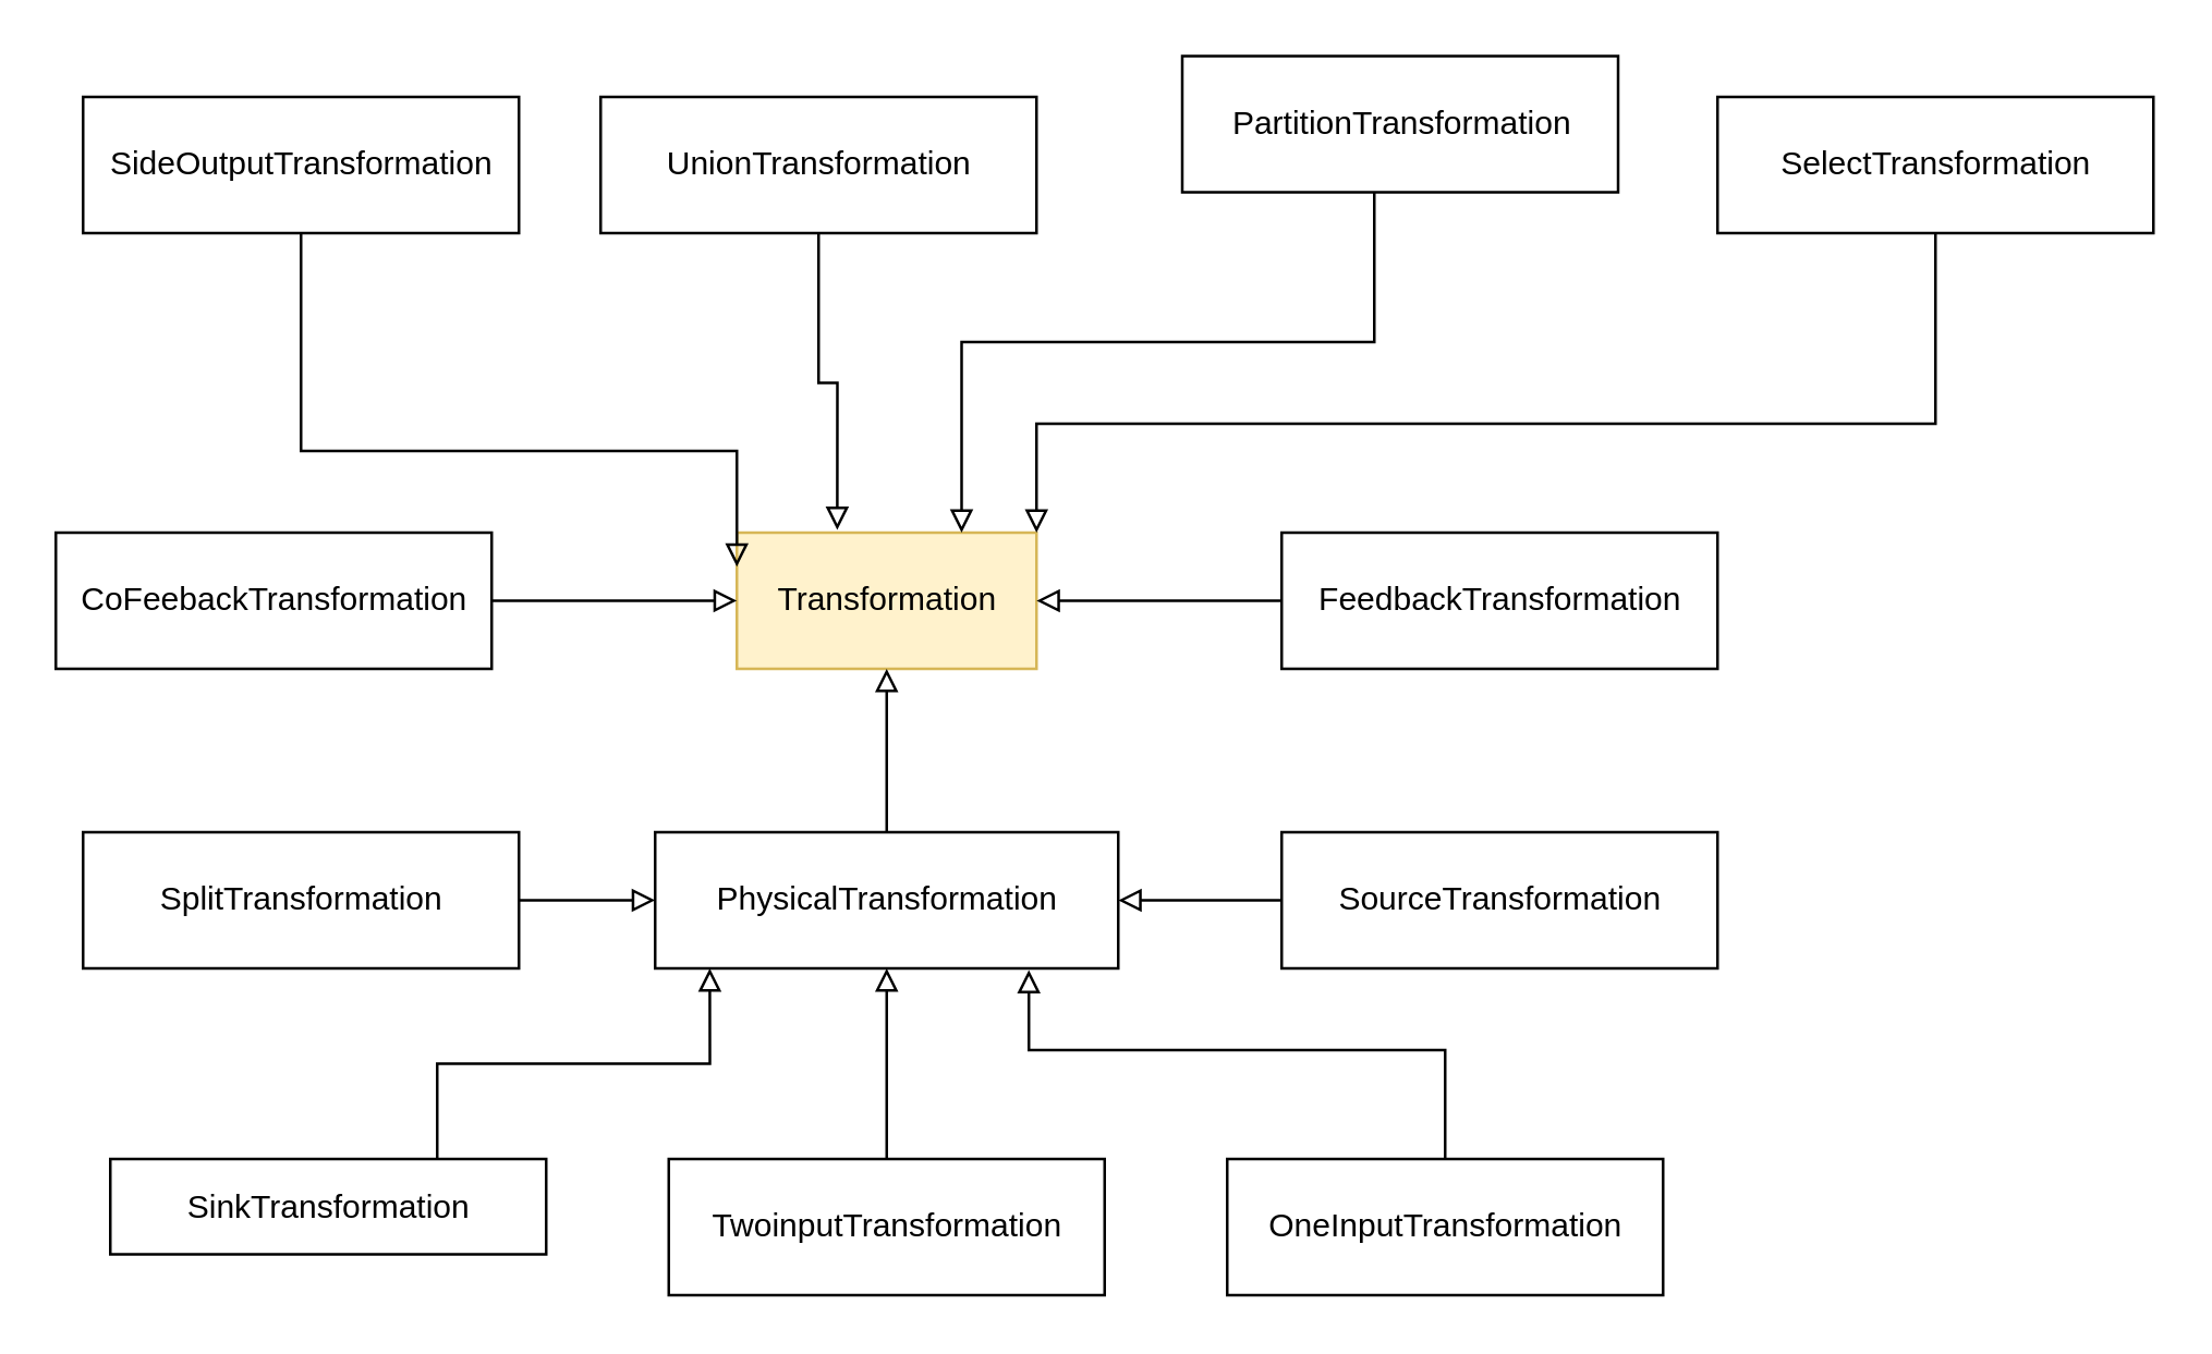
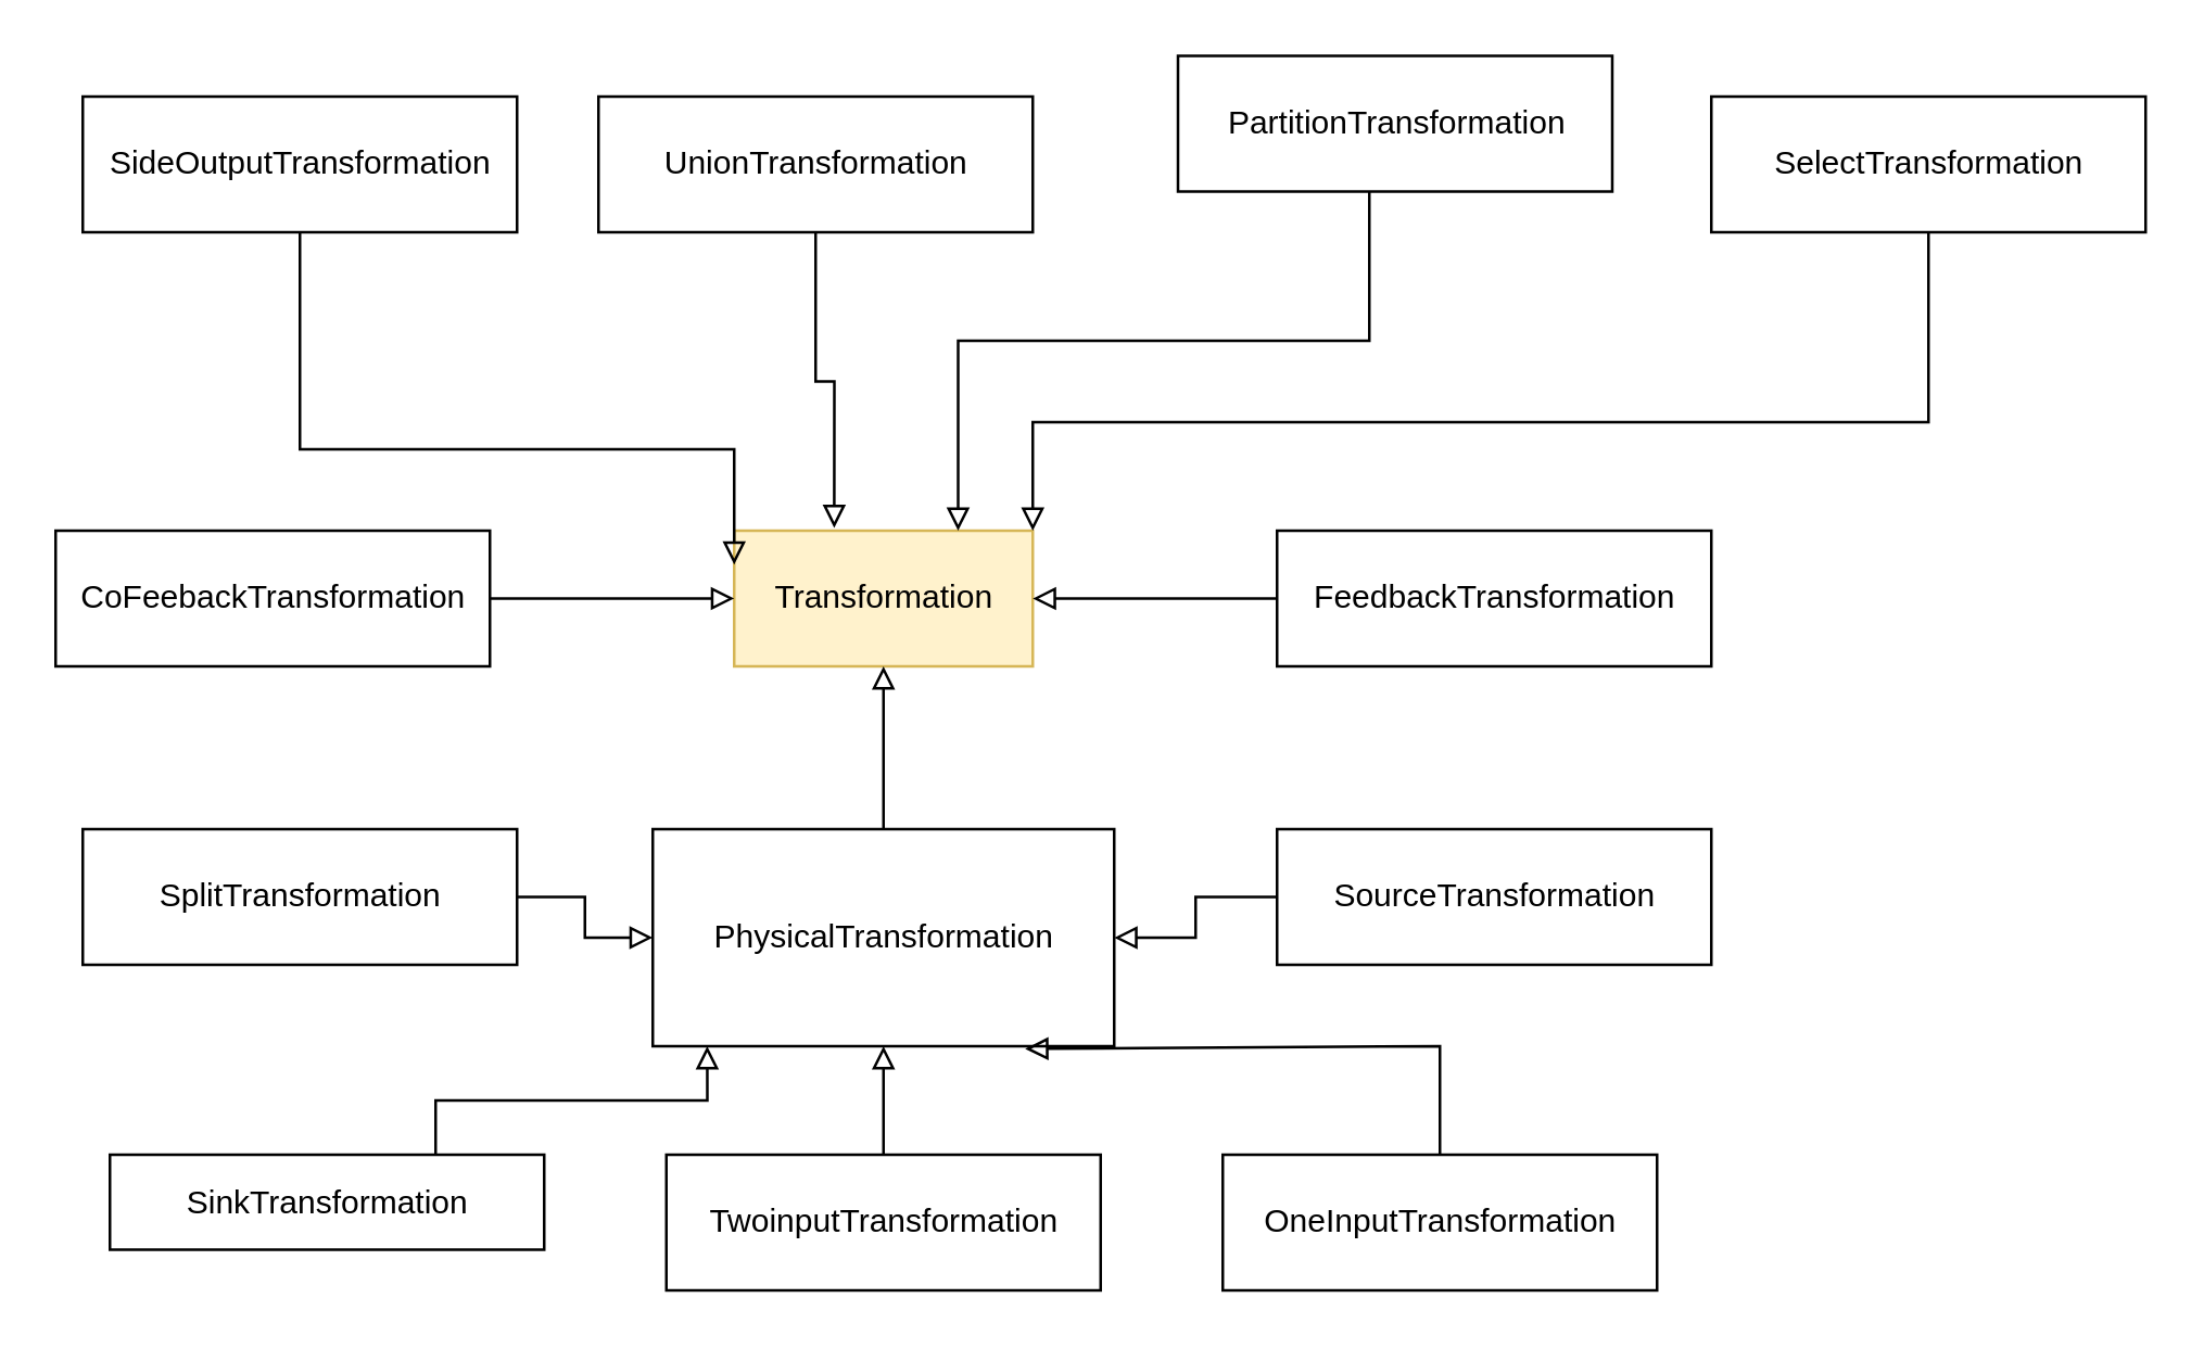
- <mxCell id="4" value="&lt;span&gt;PhysicalTransformation&lt;/span&gt;" style="html=1;" vertex="1" parent="1"><mxGeometry x="240" y="305" width="170" height="50" as="geometry" /></mxCell>
+ <mxCell id="4" value="&lt;span&gt;PhysicalTransformation&lt;/span&gt;" style="html=1;" vertex="1" parent="1"><mxGeometry x="240" y="305" width="170" height="80" as="geometry" /></mxCell>
